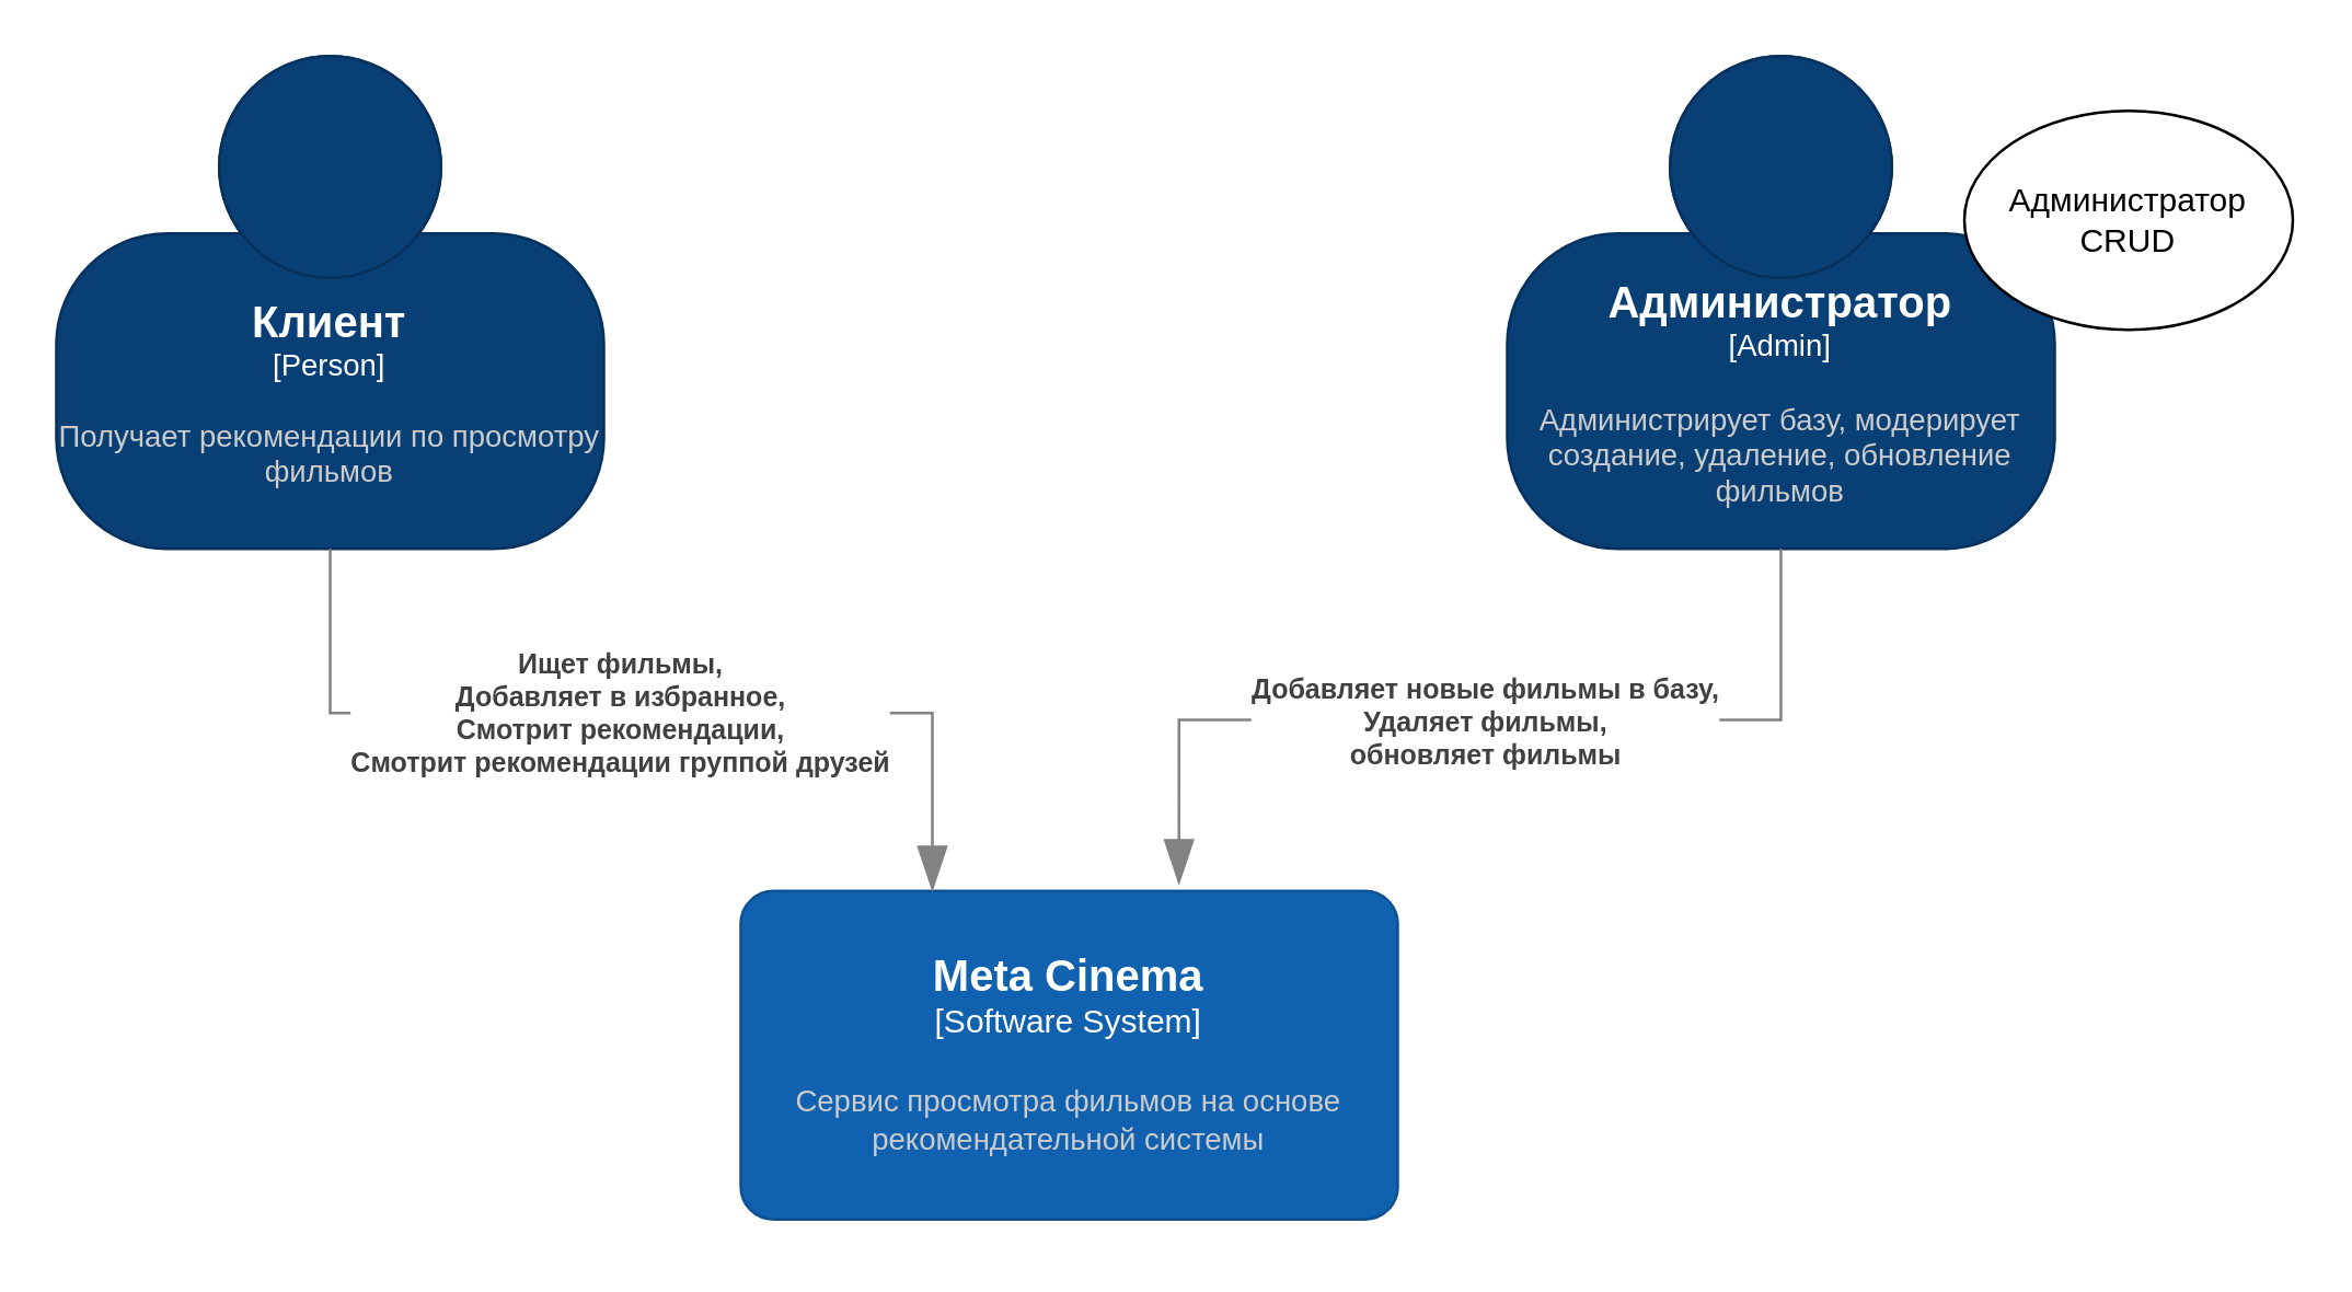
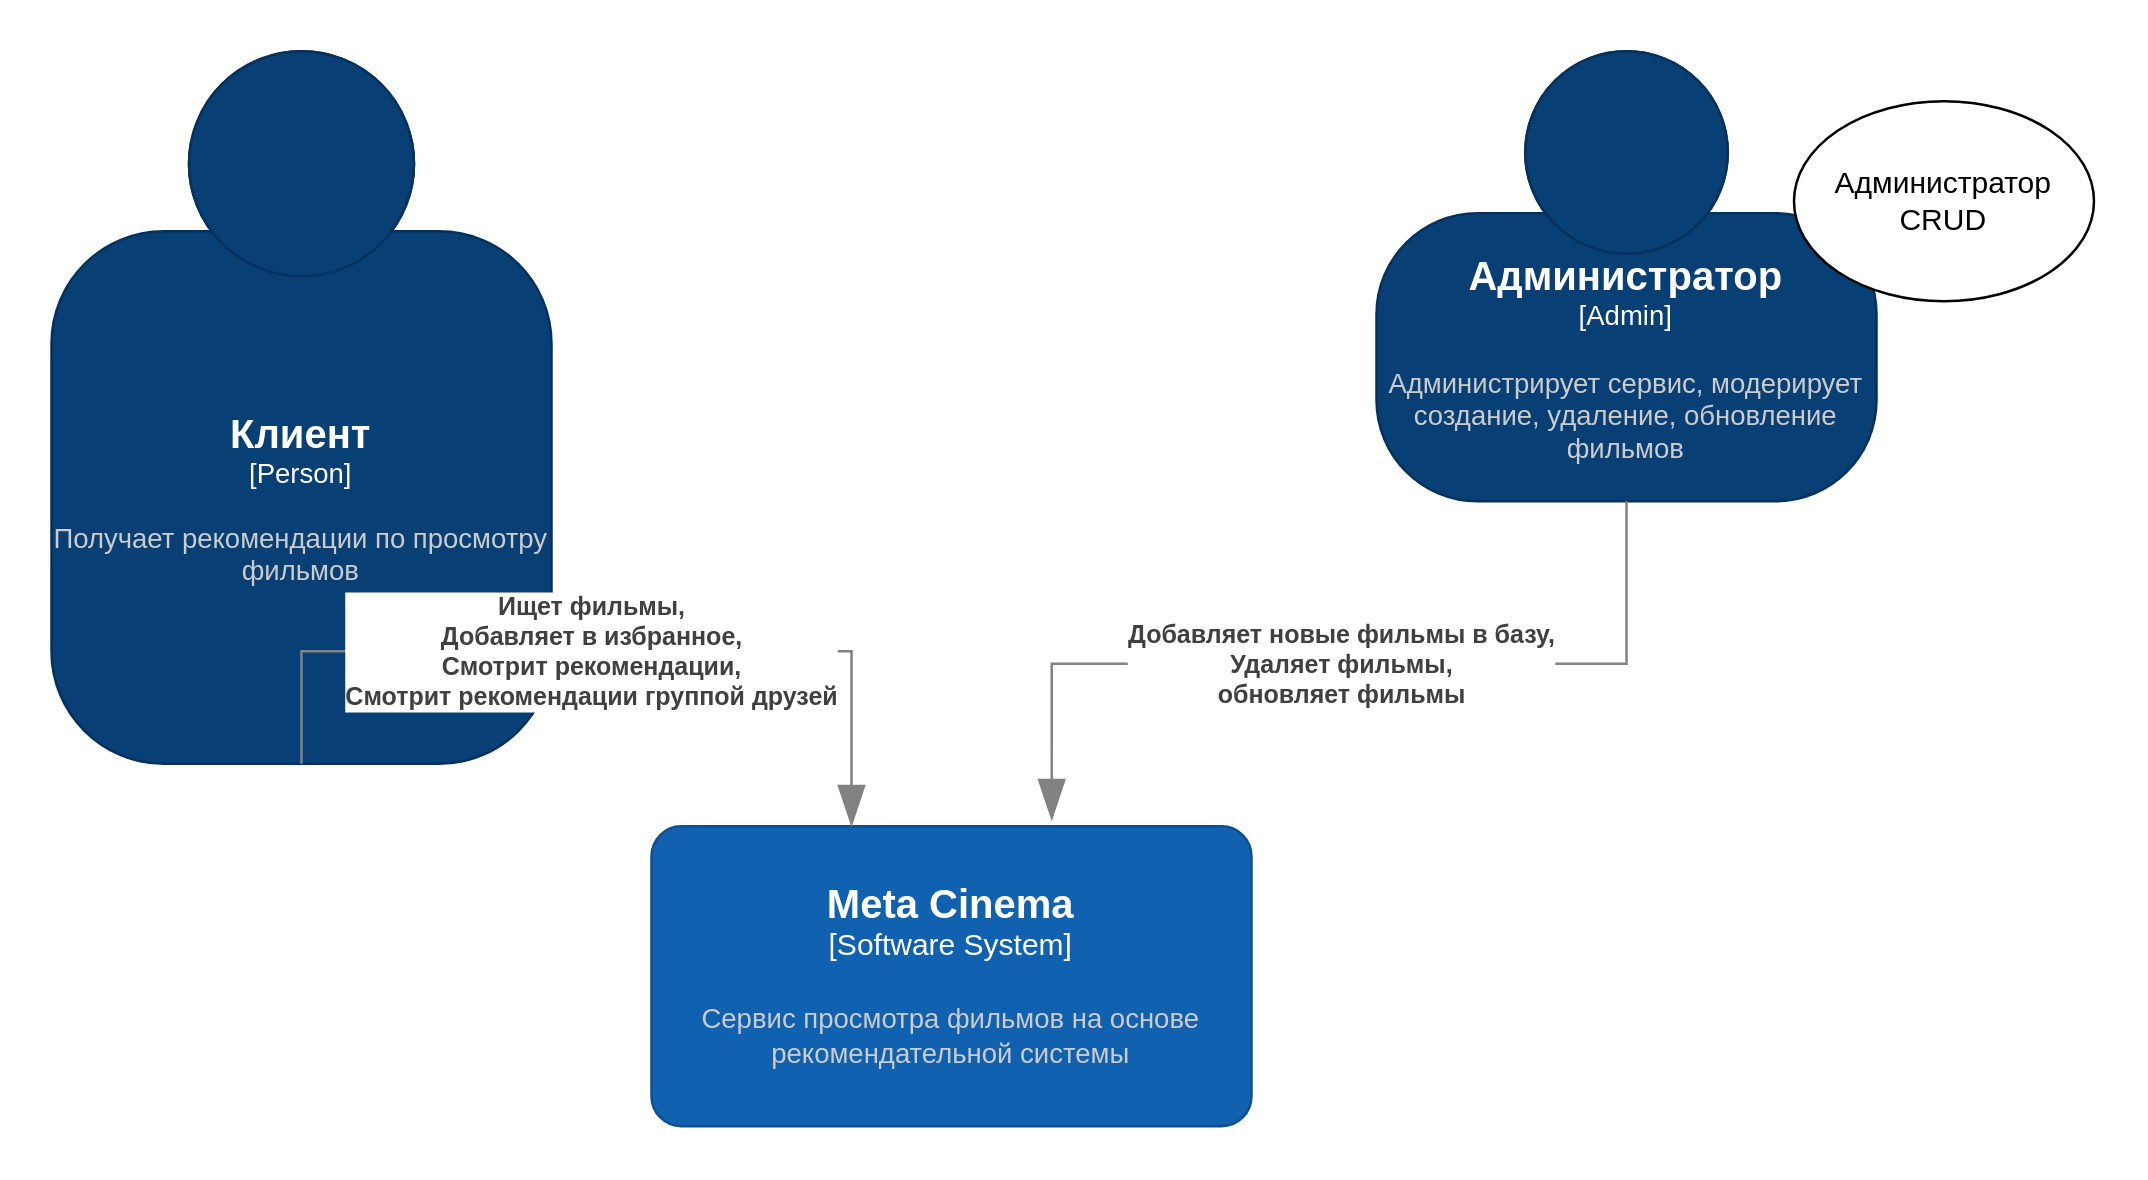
- <mxCell id="3" value="&lt;font style=&quot;font-size: 16px&quot;&gt;&lt;b&gt;Клиент&lt;/b&gt;&lt;/font&gt;&lt;div&gt;[Person]&lt;/div&gt;&lt;br&gt;&lt;div&gt;&lt;font style=&quot;font-size: 11px&quot;&gt;&lt;font color=&quot;#cccccc&quot;&gt;Получает рекомендации по просмотру фильмов&lt;/font&gt;&lt;/div&gt;" style="html=1;fontSize=11;dashed=0;whiteSpace=wrap;fillColor=#083F75;strokeColor=#06315C;fontColor=#ffffff;shape=mxgraph.c4.person2;align=center;metaEdit=1;points=[[0.5,0,0],[1,0.5,0],[1,0.75,0],[0.75,1,0],[0.5,1,0],[0.25,1,0],[0,0.75,0],[0,0.5,0]];resizable=0;" parent="1" vertex="1"><mxGeometry x="20" y="20" width="200" height="180" as="geometry" /></mxCell>
+ <mxCell id="3" value="&lt;font style=&quot;font-size: 16px&quot;&gt;&lt;b&gt;Клиент&lt;/b&gt;&lt;/font&gt;&lt;div&gt;[Person]&lt;/div&gt;&lt;br&gt;&lt;div&gt;&lt;font style=&quot;font-size: 11px&quot;&gt;&lt;font color=&quot;#cccccc&quot;&gt;Получает рекомендации по просмотру фильмов&lt;/font&gt;&lt;/div&gt;" style="html=1;fontSize=11;dashed=0;whiteSpace=wrap;fillColor=#083F75;strokeColor=#06315C;fontColor=#ffffff;shape=mxgraph.c4.person2;align=center;metaEdit=1;points=[[0.5,0,0],[1,0.5,0],[1,0.75,0],[0.75,1,0],[0.5,1,0],[0.25,1,0],[0,0.75,0],[0,0.5,0]];resizable=0;" parent="1" vertex="1"><mxGeometry x="20" y="20" width="200" height="285" as="geometry" /></mxCell>
- <mxCell id="4" value="&lt;font style=&quot;font-size: 16px&quot;&gt;&lt;b&gt;Администратор&lt;/b&gt;&lt;/font&gt;&lt;div&gt;[Admin]&lt;/div&gt;&lt;br&gt;&lt;div&gt;&lt;font style=&quot;font-size: 11px&quot;&gt;&lt;font color=&quot;#cccccc&quot;&gt;Администрирует базу, модерирует создание, удаление, обновление фильмов&lt;/font&gt;&lt;/div&gt;" style="html=1;fontSize=11;dashed=0;whiteSpace=wrap;fillColor=#083F75;strokeColor=#06315C;fontColor=#ffffff;shape=mxgraph.c4.person2;align=center;metaEdit=1;points=[[0.5,0,0],[1,0.5,0],[1,0.75,0],[0.75,1,0],[0.5,1,0],[0.25,1,0],[0,0.75,0],[0,0.5,0]];resizable=0;" parent="1" vertex="1"><mxGeometry x="550" y="20" width="200" height="180" as="geometry" /></mxCell>
+ <mxCell id="4" value="&lt;font style=&quot;font-size: 16px&quot;&gt;&lt;b&gt;Администратор&lt;/b&gt;&lt;/font&gt;&lt;div&gt;[Admin]&lt;/div&gt;&lt;br&gt;&lt;div&gt;&lt;font style=&quot;font-size: 11px&quot;&gt;&lt;font color=&quot;#cccccc&quot;&gt;Администрирует сервис, модерирует создание, удаление, обновление фильмов&lt;/font&gt;&lt;/div&gt;" style="html=1;fontSize=11;dashed=0;whiteSpace=wrap;fillColor=#083F75;strokeColor=#06315C;fontColor=#ffffff;shape=mxgraph.c4.person2;align=center;metaEdit=1;points=[[0.5,0,0],[1,0.5,0],[1,0.75,0],[0.75,1,0],[0.5,1,0],[0.25,1,0],[0,0.75,0],[0,0.5,0]];resizable=0;" parent="1" vertex="1"><mxGeometry x="550" y="20" width="200" height="180" as="geometry" /></mxCell>
- <mxCell id="2" value="&lt;font style=&quot;font-size: 16px&quot;&gt;&lt;b&gt;Meta Cinema&lt;/b&gt;&lt;/font&gt;&lt;div&gt;[Software System]&lt;/div&gt;&lt;br&gt;&lt;div&gt;&lt;font style=&quot;font-size: 11px&quot;&gt;&lt;font color=&quot;#cccccc&quot;&gt;Сервис просмотра фильмов на основе рекомендательной системы&lt;/font&gt;&lt;/div&gt;" style="rounded=1;whiteSpace=wrap;html=1;labelBackgroundColor=none;fillColor=#1061B0;fontColor=#ffffff;align=center;arcSize=10;strokeColor=#0D5091;metaEdit=1;resizable=0;points=[[0.25,0,0],[0.5,0,0],[0.75,0,0],[1,0.25,0],[1,0.5,0],[1,0.75,0],[0.75,1,0],[0.5,1,0],[0.25,1,0],[0,0.75,0],[0,0.5,0],[0,0.25,0]];" parent="1" vertex="1"><mxGeometry x="270" y="325" width="240" height="120" as="geometry" /></mxCell>
+ <mxCell id="2" value="&lt;font style=&quot;font-size: 16px&quot;&gt;&lt;b&gt;Meta Cinema&lt;/b&gt;&lt;/font&gt;&lt;div&gt;[Software System]&lt;/div&gt;&lt;br&gt;&lt;div&gt;&lt;font style=&quot;font-size: 11px&quot;&gt;&lt;font color=&quot;#cccccc&quot;&gt;Сервис просмотра фильмов на основе рекомендательной системы&lt;/font&gt;&lt;/div&gt;" style="rounded=1;whiteSpace=wrap;html=1;labelBackgroundColor=none;fillColor=#1061B0;fontColor=#ffffff;align=center;arcSize=10;strokeColor=#0D5091;metaEdit=1;resizable=0;points=[[0.25,0,0],[0.5,0,0],[0.75,0,0],[1,0.25,0],[1,0.5,0],[1,0.75,0],[0.75,1,0],[0.5,1,0],[0.25,1,0],[0,0.75,0],[0,0.5,0],[0,0.25,0]];" parent="1" vertex="1"><mxGeometry x="260" y="330" width="240" height="120" as="geometry" /></mxCell>
